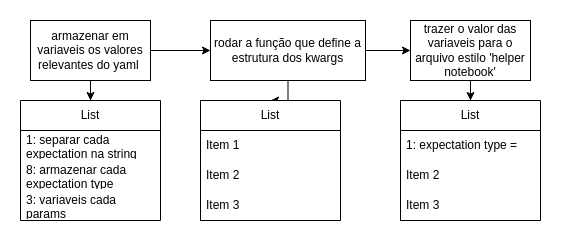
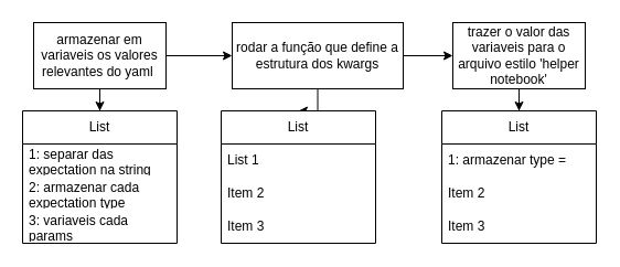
- <mxCell id="11" value="1: separar cada expectation na string" style="text;strokeColor=none;fillColor=none;align=left;verticalAlign=middle;spacingLeft=4;spacingRight=4;overflow=hidden;points=[[0,0.5],[1,0.5]];portConstraint=eastwest;rotatable=0;whiteSpace=wrap;html=1;" parent="10" vertex="1"><mxGeometry y="30" width="140" height="30" as="geometry" /></mxCell>
+ <mxCell id="11" value="1: separar das expectation na string" style="text;strokeColor=none;fillColor=none;align=left;verticalAlign=middle;spacingLeft=4;spacingRight=4;overflow=hidden;points=[[0,0.5],[1,0.5]];portConstraint=eastwest;rotatable=0;whiteSpace=wrap;html=1;" parent="10" vertex="1"><mxGeometry y="30" width="140" height="30" as="geometry" /></mxCell>
- <mxCell id="15" value="Item 1" style="text;strokeColor=none;fillColor=none;align=left;verticalAlign=middle;spacingLeft=4;spacingRight=4;overflow=hidden;points=[[0,0.5],[1,0.5]];portConstraint=eastwest;rotatable=0;whiteSpace=wrap;html=1;" parent="14" vertex="1"><mxGeometry y="30" width="140" height="30" as="geometry" /></mxCell>
+ <mxCell id="15" value="List 1" style="text;strokeColor=none;fillColor=none;align=left;verticalAlign=middle;spacingLeft=4;spacingRight=4;overflow=hidden;points=[[0,0.5],[1,0.5]];portConstraint=eastwest;rotatable=0;whiteSpace=wrap;html=1;" parent="14" vertex="1"><mxGeometry y="30" width="140" height="30" as="geometry" /></mxCell>
- <mxCell id="19" value="1: expectation type =&amp;nbsp;" style="text;strokeColor=none;fillColor=none;align=left;verticalAlign=middle;spacingLeft=4;spacingRight=4;overflow=hidden;points=[[0,0.5],[1,0.5]];portConstraint=eastwest;rotatable=0;whiteSpace=wrap;html=1;" parent="18" vertex="1"><mxGeometry y="30" width="140" height="30" as="geometry" /></mxCell>
+ <mxCell id="19" value="1: armazenar type =&amp;nbsp;" style="text;strokeColor=none;fillColor=none;align=left;verticalAlign=middle;spacingLeft=4;spacingRight=4;overflow=hidden;points=[[0,0.5],[1,0.5]];portConstraint=eastwest;rotatable=0;whiteSpace=wrap;html=1;" parent="18" vertex="1"><mxGeometry y="30" width="140" height="30" as="geometry" /></mxCell>
- <mxCell id="12" value="8: armazenar cada expectation type" style="text;strokeColor=none;fillColor=none;align=left;verticalAlign=middle;spacingLeft=4;spacingRight=4;overflow=hidden;points=[[0,0.5],[1,0.5]];portConstraint=eastwest;rotatable=0;whiteSpace=wrap;html=1;" parent="10" vertex="1"><mxGeometry y="60" width="140" height="30" as="geometry" /></mxCell>
+ <mxCell id="12" value="2: armazenar cada expectation type" style="text;strokeColor=none;fillColor=none;align=left;verticalAlign=middle;spacingLeft=4;spacingRight=4;overflow=hidden;points=[[0,0.5],[1,0.5]];portConstraint=eastwest;rotatable=0;whiteSpace=wrap;html=1;" parent="10" vertex="1"><mxGeometry y="60" width="140" height="30" as="geometry" /></mxCell>
